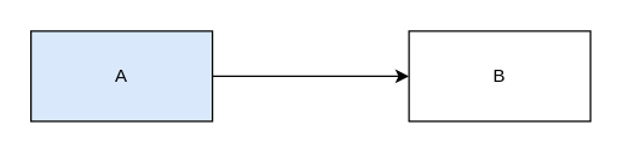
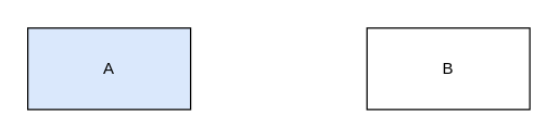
- <mxCell id="2" style="edgeStyle=orthogonalEdgeStyle;rounded=0;orthogonalLoop=1;jettySize=auto;html=1;" edge="1" parent="1" source="3" target="4"><mxGeometry relative="1" as="geometry" /></mxCell>
